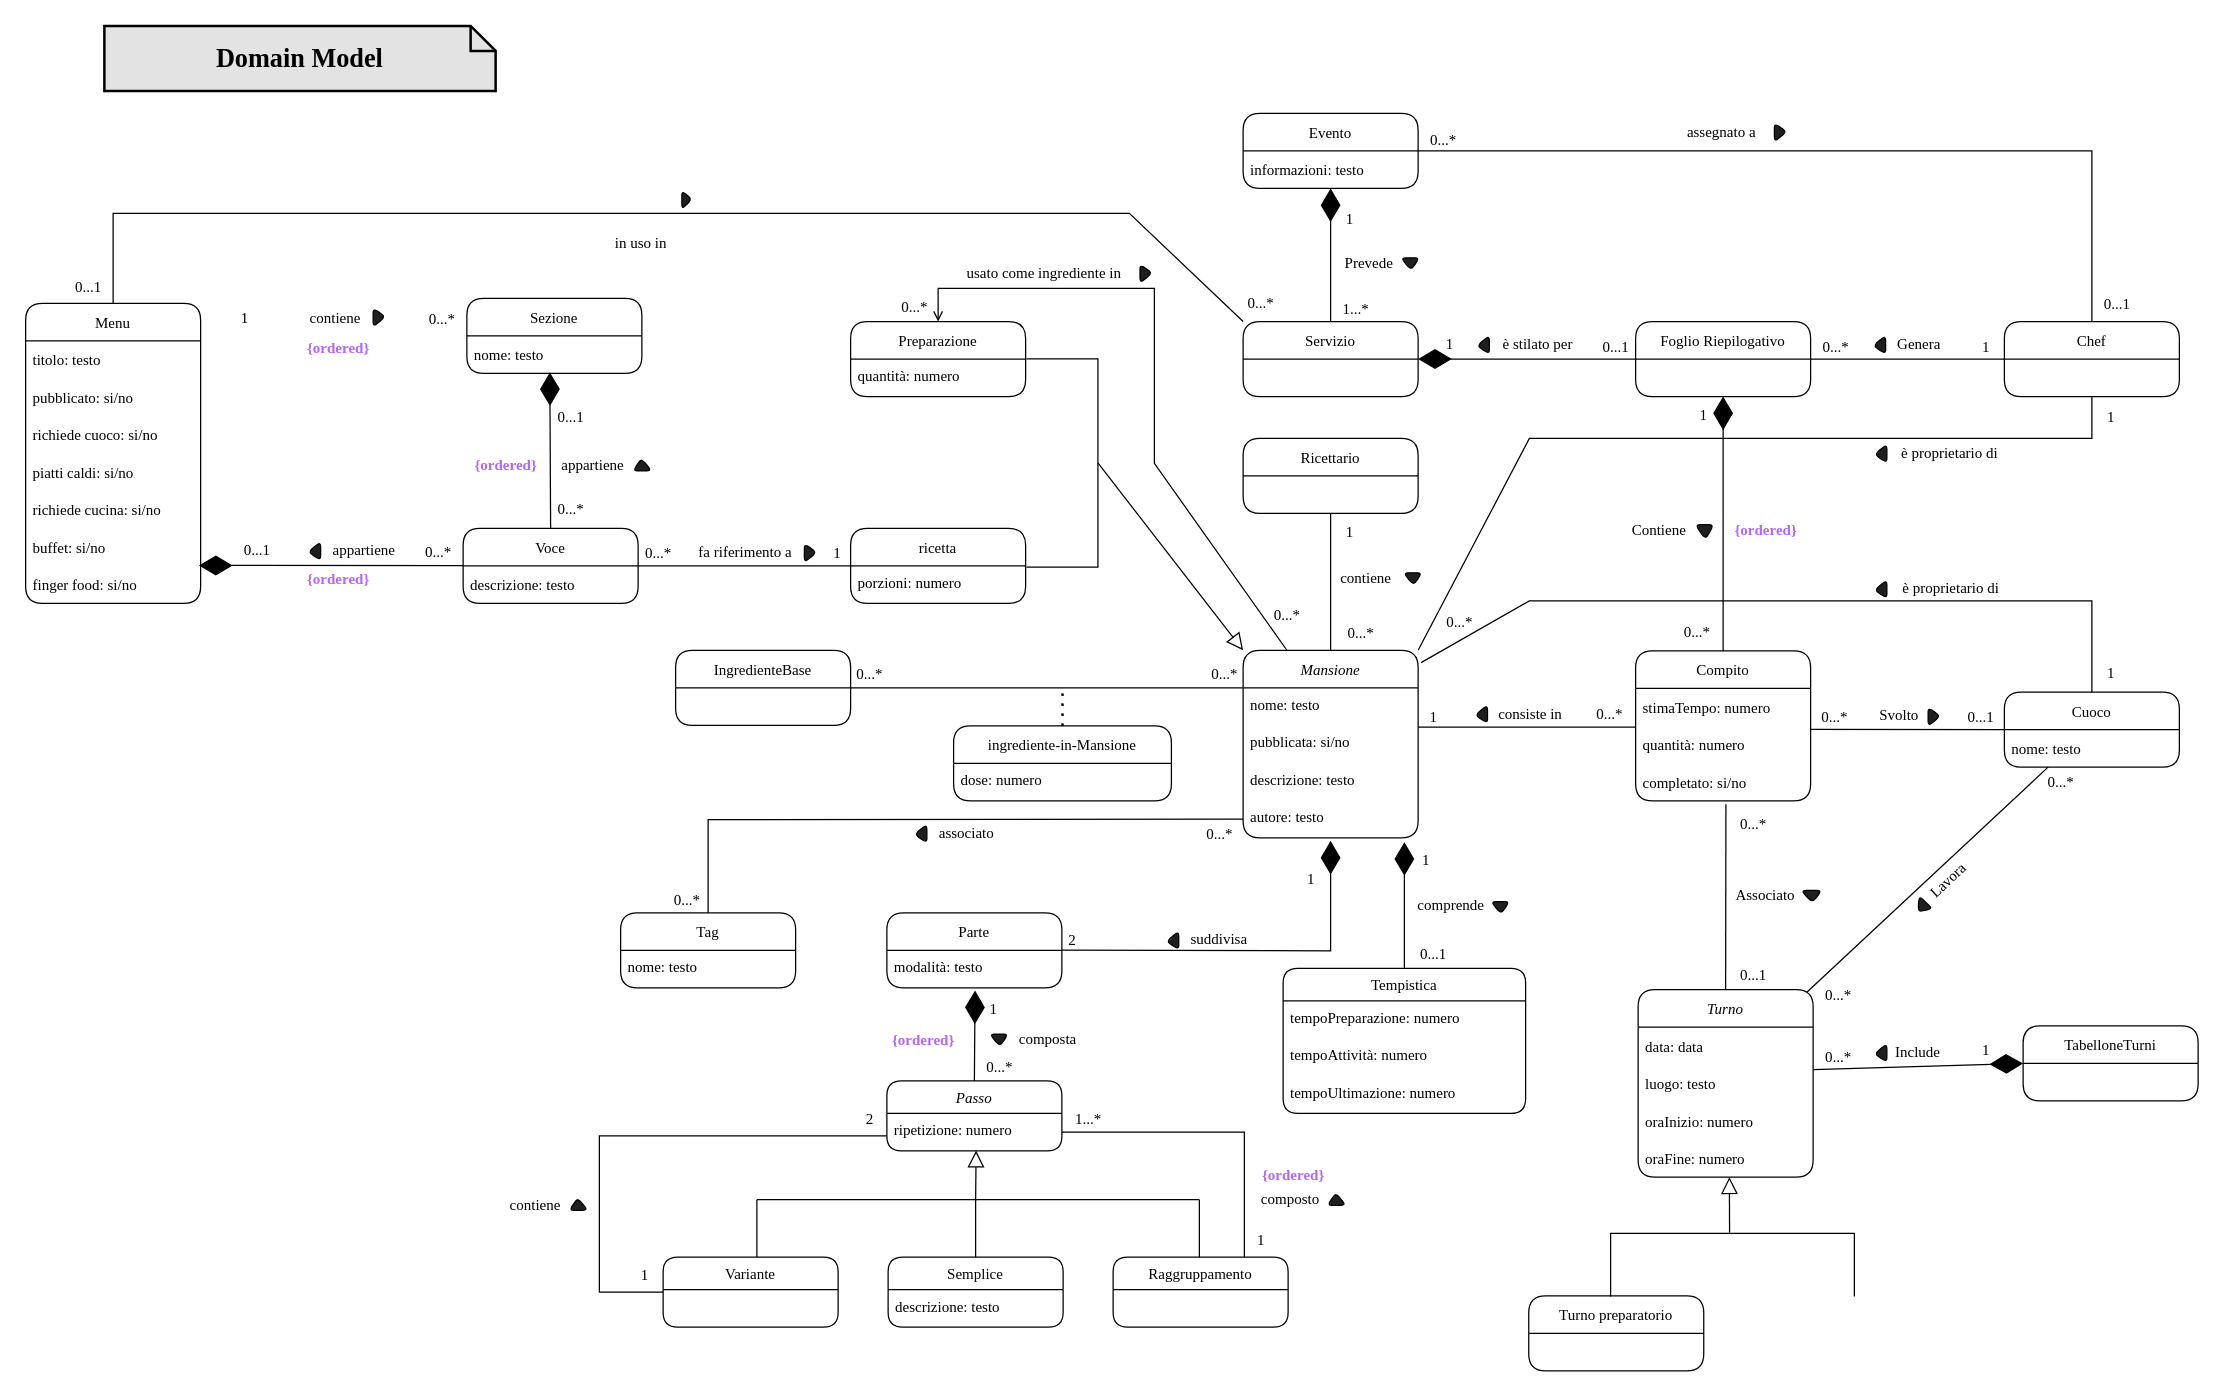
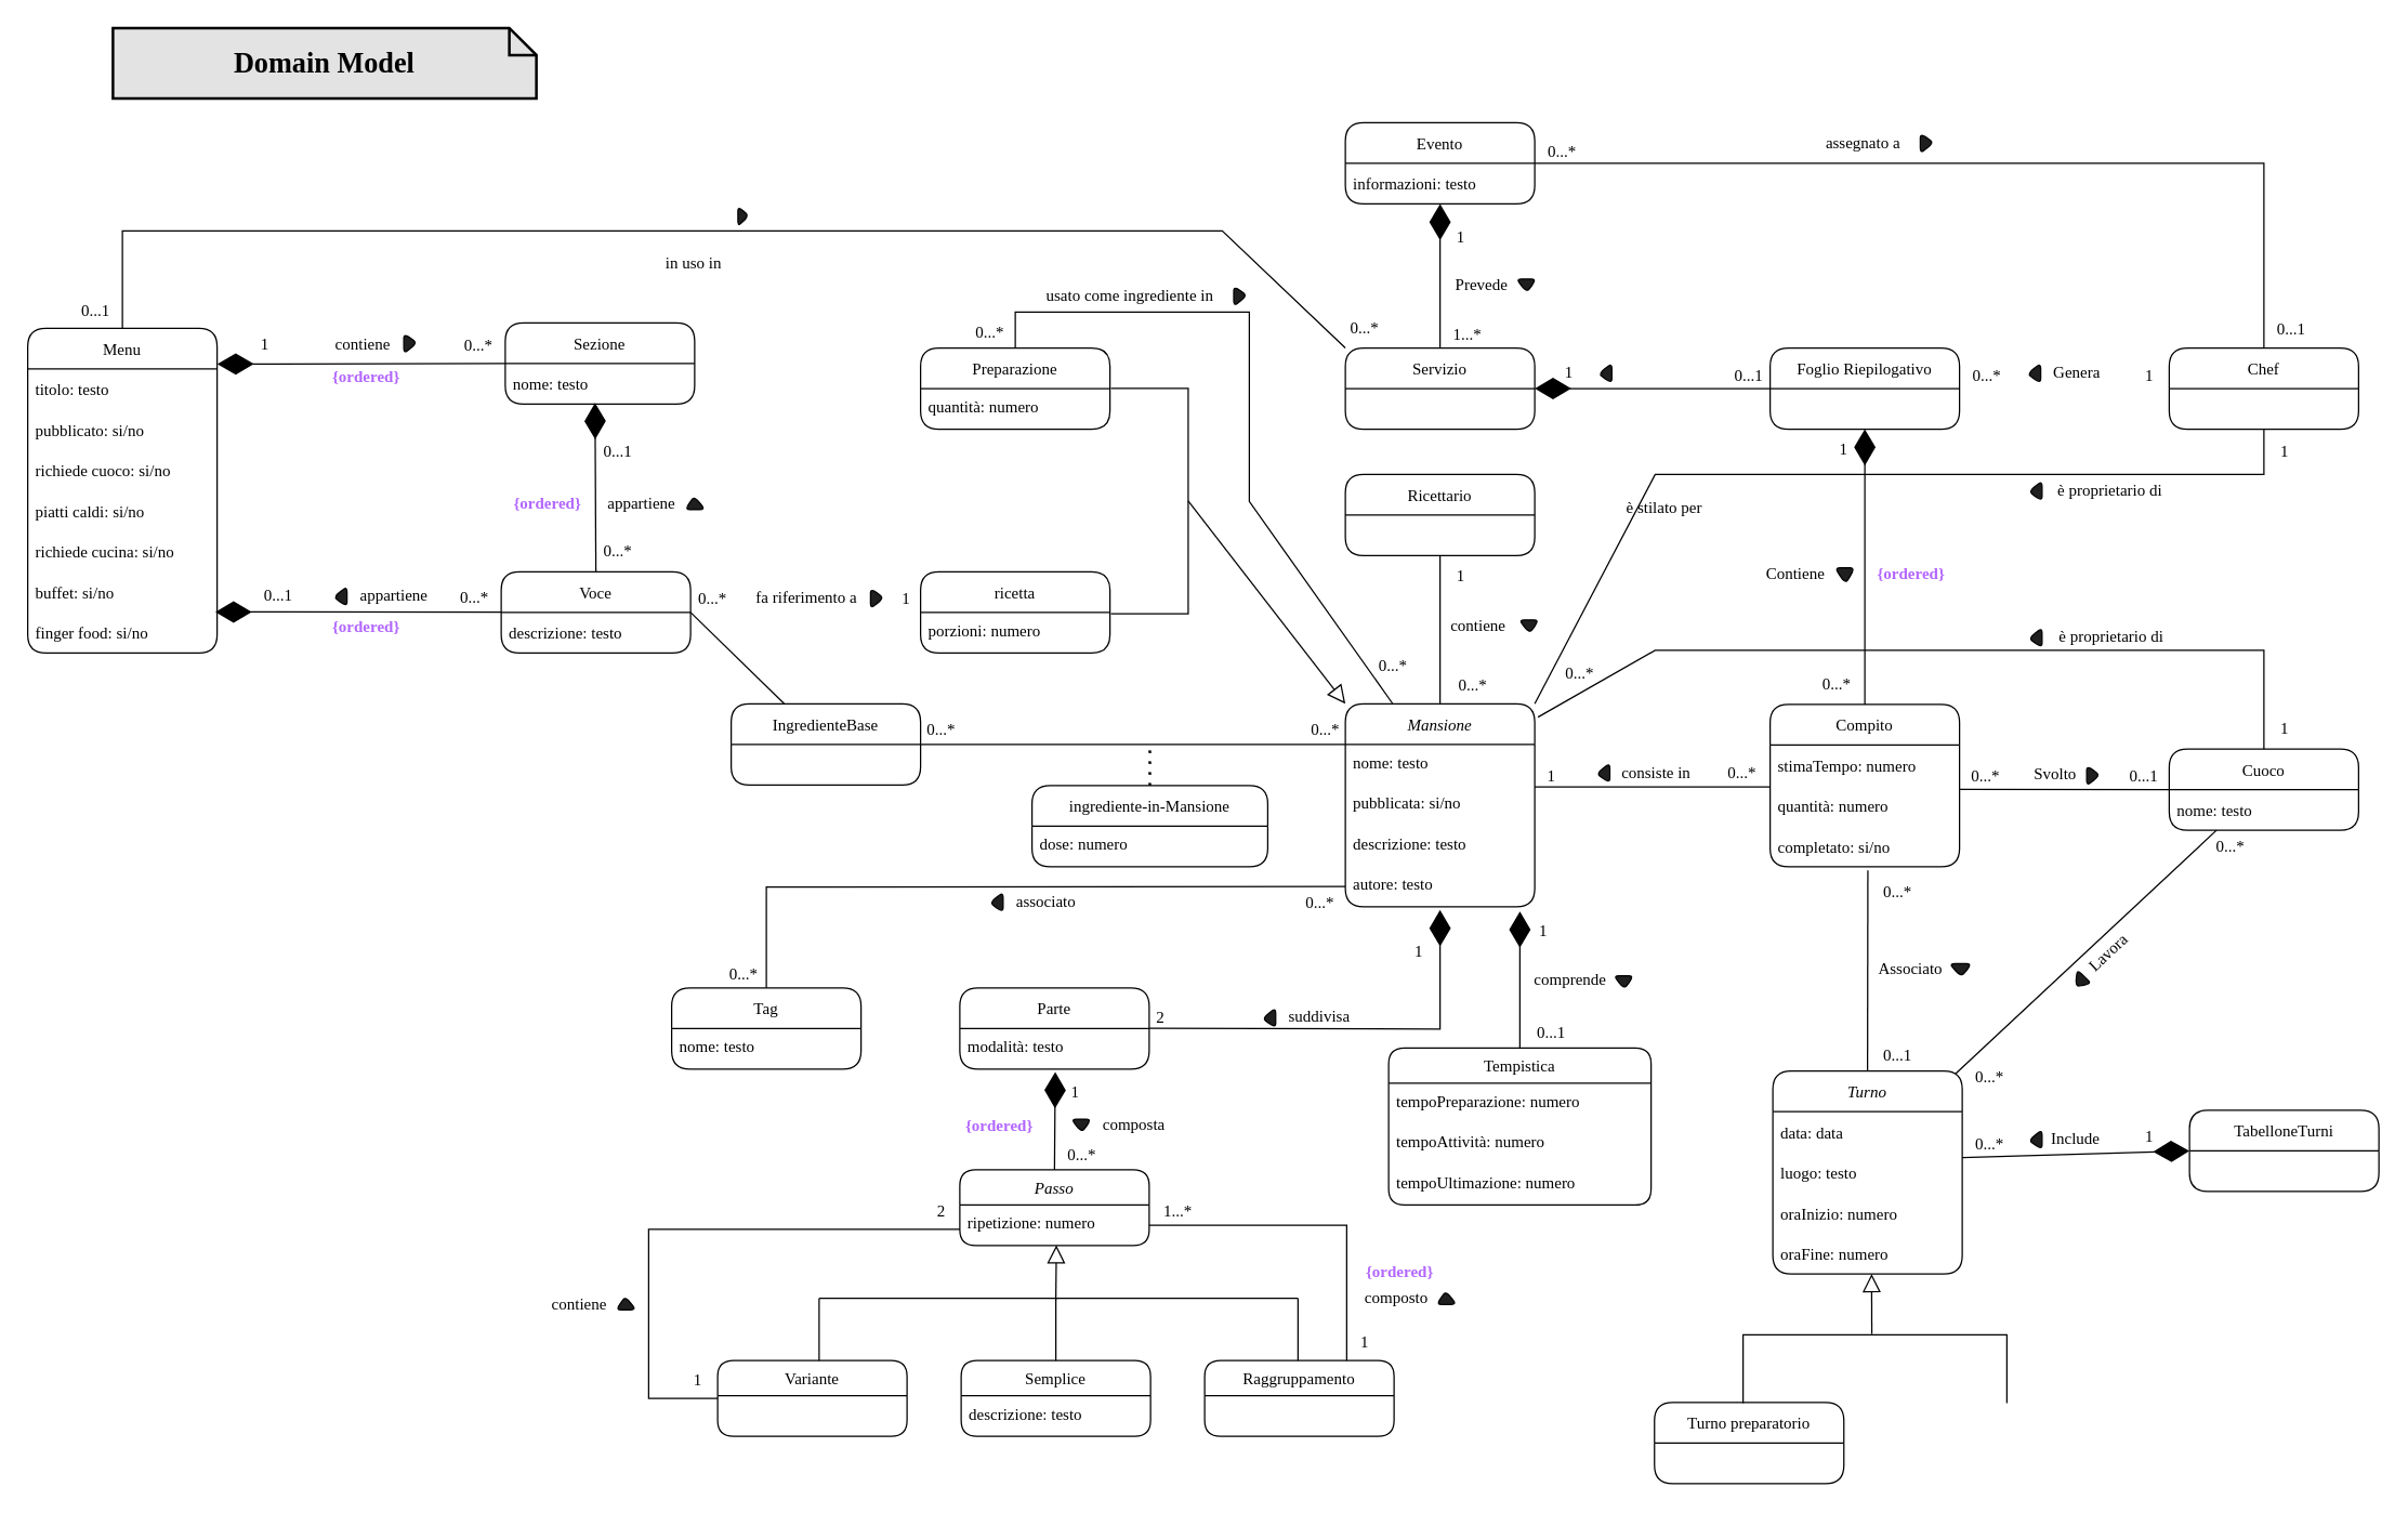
- <mxCell id="185" value="" style="endArrow=open;html=1;rounded=0;fontFamily=SF UI Text;entryX=0.5;entryY=0;entryDx=0;entryDy=0;exitX=0.25;exitY=0;exitDx=0;exitDy=0;" parent="1" source="60" target="57" edge="1"><mxGeometry width="50" height="50" relative="1" as="geometry"><mxPoint x="953" y="490" as="sourcePoint" /><mxPoint x="1003" y="440" as="targetPoint" /><Array as="points"><mxPoint x="923" y="370" /><mxPoint x="923" y="230" /><mxPoint x="750" y="230" /></Array></mxGeometry></mxCell>
+ <mxCell id="185" value="" style="endArrow=none;html=1;rounded=0;fontFamily=SF UI Text;entryX=0.5;entryY=0;entryDx=0;entryDy=0;exitX=0.25;exitY=0;exitDx=0;exitDy=0;" parent="1" source="60" target="57" edge="1"><mxGeometry width="50" height="50" relative="1" as="geometry"><mxPoint x="953" y="490" as="sourcePoint" /><mxPoint x="1003" y="440" as="targetPoint" /><Array as="points"><mxPoint x="923" y="370" /><mxPoint x="923" y="230" /><mxPoint x="750" y="230" /></Array></mxGeometry></mxCell>
+ <mxCell id="85" value="" style="endArrow=diamondThin;endFill=1;endSize=24;html=1;rounded=0;exitX=0;exitY=0.5;exitDx=0;exitDy=0;entryX=1.002;entryY=0.11;entryDx=0;entryDy=0;entryPerimeter=0;fontFamily=SF UI Text;fontSize=12;" parent="1" source="83" target="73" edge="1"><mxGeometry width="160" relative="1" as="geometry"><mxPoint x="280" y="332" as="sourcePoint" /><mxPoint x="440" y="332" as="targetPoint" /></mxGeometry></mxCell>
- <mxCell id="18" value="è stilato per" style="text;html=1;strokeColor=none;fillColor=none;align=center;verticalAlign=middle;whiteSpace=wrap;rounded=0;fontFamily=SF UI Text;fontSize=12;" parent="1" vertex="1"><mxGeometry x="1195" y="259.5" width="70" height="30" as="geometry" /></mxCell>
+ <mxCell id="18" value="è stilato per" style="text;html=1;strokeColor=none;fillColor=none;align=center;verticalAlign=middle;whiteSpace=wrap;rounded=0;fontFamily=SF UI Text;fontSize=12;" parent="1" vertex="1"><mxGeometry x="1195" y="359.5" width="70" height="30" as="geometry" /></mxCell>
- <mxCell id="20" value="" style="endArrow=none;html=1;rounded=0;entryX=0;entryY=0.5;entryDx=0;entryDy=0;exitX=1;exitY=0.5;exitDx=0;exitDy=0;fontFamily=SF UI Text;fontSize=12;" parent="1" source="2" target="19" edge="1"><mxGeometry width="50" height="50" relative="1" as="geometry"><mxPoint x="1493" y="346.5" as="sourcePoint" /><mxPoint x="1543" y="296.5" as="targetPoint" /></mxGeometry></mxCell>
- <mxCell id="169" value="" style="endArrow=none;html=1;rounded=0;exitX=1;exitY=0.5;exitDx=0;exitDy=0;entryX=0;entryY=0.5;entryDx=0;entryDy=0;fontFamily=SF UI Text;" parent="1" source="81" target="55" edge="1"><mxGeometry width="50" height="50" relative="1" as="geometry"><mxPoint x="523" y="460" as="sourcePoint" /><mxPoint x="673" y="470" as="targetPoint" /></mxGeometry></mxCell>
+ <mxCell id="169" value="" style="endArrow=none;html=1;rounded=0;exitX=1;exitY=0.5;exitDx=0;exitDy=0;fontFamily=SF UI Text;" parent="1" source="81" target="134" edge="1"><mxGeometry width="50" height="50" relative="1" as="geometry"><mxPoint x="523" y="460" as="sourcePoint" /><mxPoint x="673" y="470" as="targetPoint" /></mxGeometry></mxCell>
